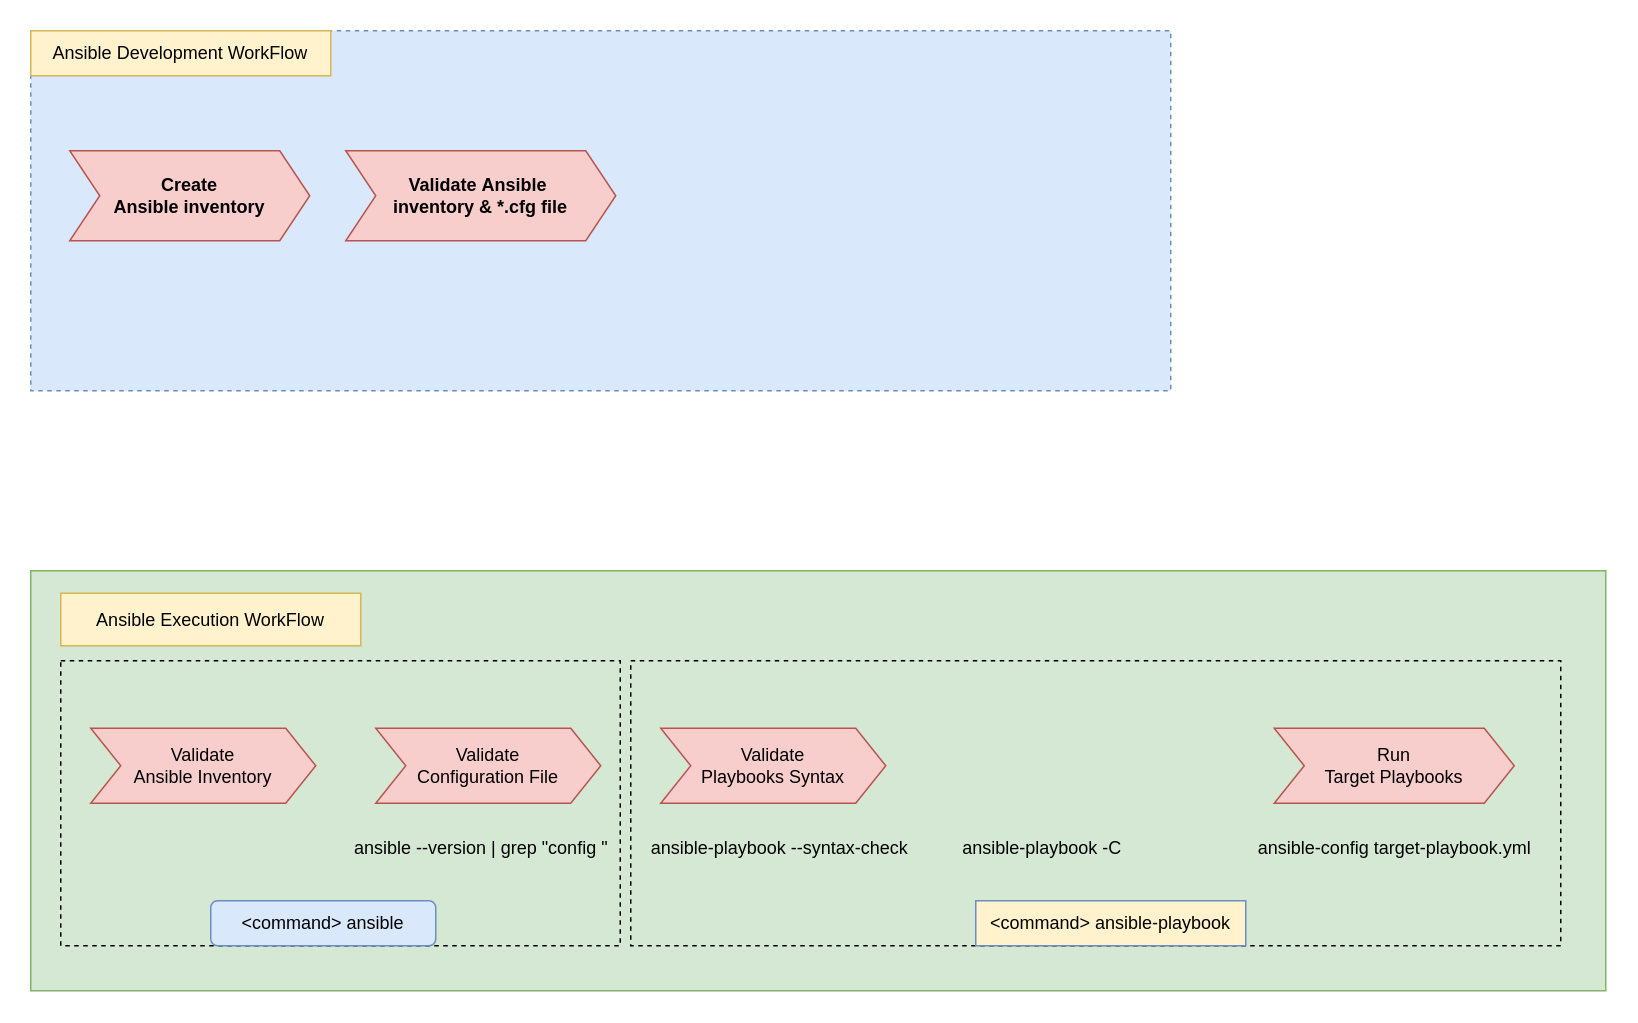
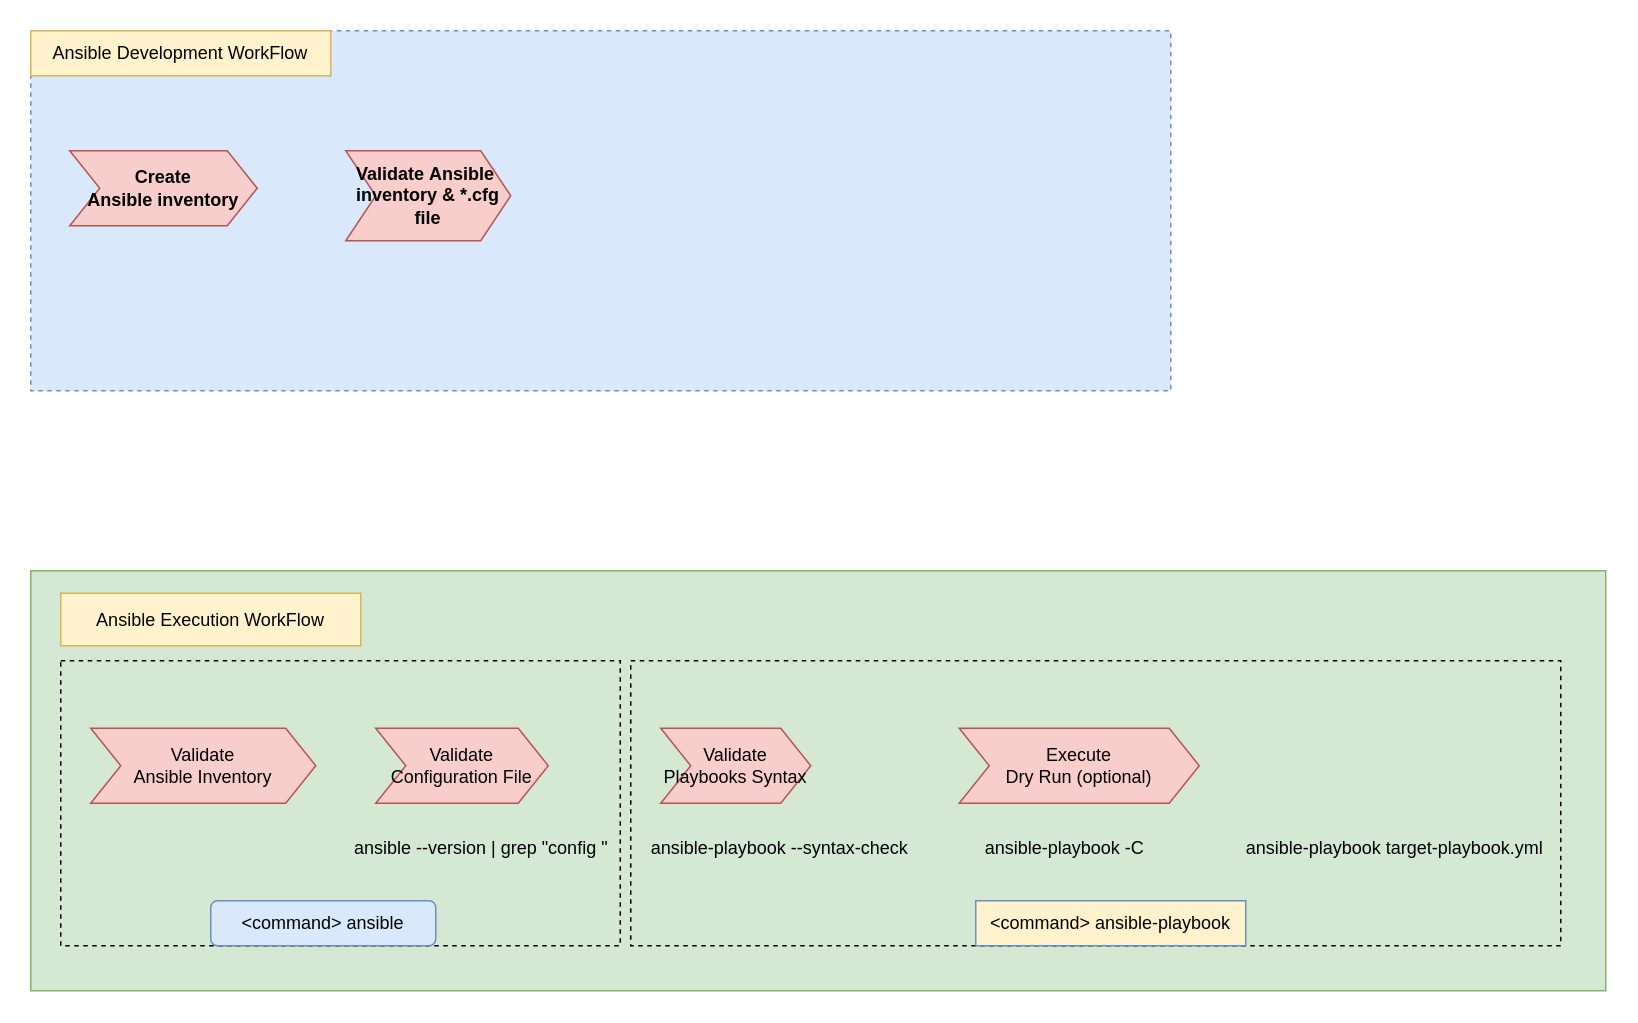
- <mxCell id="8" value="&lt;div style=&quot;font-weight: 700&quot;&gt;&lt;div&gt;&lt;span&gt;Create&lt;/span&gt;&lt;br&gt;&lt;/div&gt;&lt;div&gt;Ansible inventory&lt;/div&gt;&lt;/div&gt;" style="shape=step;perimeter=stepPerimeter;whiteSpace=wrap;html=1;fixedSize=1;fillColor=#f8cecc;strokeColor=#b85450;" parent="1" vertex="1"><mxGeometry x="46" y="100" width="160" height="60" as="geometry" /></mxCell>
+ <mxCell id="8" value="&lt;div style=&quot;font-weight: 700&quot;&gt;&lt;div&gt;&lt;span&gt;Create&lt;/span&gt;&lt;br&gt;&lt;/div&gt;&lt;div&gt;Ansible inventory&lt;/div&gt;&lt;/div&gt;" style="shape=step;perimeter=stepPerimeter;whiteSpace=wrap;html=1;fixedSize=1;fillColor=#f8cecc;strokeColor=#b85450;" parent="1" vertex="1"><mxGeometry x="46" y="100" width="125" height="50" as="geometry" /></mxCell>
- <mxCell id="9" value="&lt;div style=&quot;font-weight: 700&quot;&gt;&lt;div&gt;&lt;span&gt;Validate&amp;nbsp;&lt;/span&gt;&lt;span&gt;Ansible&amp;nbsp;&lt;/span&gt;&lt;br&gt;&lt;/div&gt;&lt;div&gt;&lt;span&gt;inventory &amp;amp; *.cfg file&lt;/span&gt;&lt;/div&gt;&lt;/div&gt;" style="shape=step;perimeter=stepPerimeter;whiteSpace=wrap;html=1;fixedSize=1;fillColor=#f8cecc;strokeColor=#b85450;" parent="1" vertex="1"><mxGeometry x="230" y="100" width="180" height="60" as="geometry" /></mxCell>
+ <mxCell id="9" value="&lt;div style=&quot;font-weight: 700&quot;&gt;&lt;div&gt;&lt;span&gt;Validate&amp;nbsp;&lt;/span&gt;&lt;span&gt;Ansible&amp;nbsp;&lt;/span&gt;&lt;br&gt;&lt;/div&gt;&lt;div&gt;&lt;span&gt;inventory &amp;amp; *.cfg file&lt;/span&gt;&lt;/div&gt;&lt;/div&gt;" style="shape=step;perimeter=stepPerimeter;whiteSpace=wrap;html=1;fixedSize=1;fillColor=#f8cecc;strokeColor=#b85450;" parent="1" vertex="1"><mxGeometry x="230" y="100" width="110" height="60" as="geometry" /></mxCell>
- <mxCell id="17" value="&lt;div&gt;Validate &lt;br&gt;&lt;/div&gt;&lt;div&gt;Configuration File&lt;br&gt;&lt;/div&gt;" style="shape=step;perimeter=stepPerimeter;whiteSpace=wrap;html=1;fixedSize=1;fillColor=#f8cecc;strokeColor=#b85450;fontStyle=0" vertex="1" parent="1"><mxGeometry x="250" y="485" width="150" height="50" as="geometry" /></mxCell>
+ <mxCell id="17" value="&lt;div&gt;Validate &lt;br&gt;&lt;/div&gt;&lt;div&gt;Configuration File&lt;br&gt;&lt;/div&gt;" style="shape=step;perimeter=stepPerimeter;whiteSpace=wrap;html=1;fixedSize=1;fillColor=#f8cecc;strokeColor=#b85450;fontStyle=0" vertex="1" parent="1"><mxGeometry x="250" y="485" width="115" height="50" as="geometry" /></mxCell>
- <mxCell id="10" value="&lt;div&gt;Validate &lt;br&gt;&lt;/div&gt;&lt;div&gt;Playbooks Syntax&lt;/div&gt;" style="shape=step;perimeter=stepPerimeter;whiteSpace=wrap;html=1;fixedSize=1;fillColor=#f8cecc;strokeColor=#b85450;fontStyle=0" vertex="1" parent="1"><mxGeometry x="440" y="485" width="150" height="50" as="geometry" /></mxCell>
+ <mxCell id="10" value="&lt;div&gt;Validate &lt;br&gt;&lt;/div&gt;&lt;div&gt;Playbooks Syntax&lt;/div&gt;" style="shape=step;perimeter=stepPerimeter;whiteSpace=wrap;html=1;fixedSize=1;fillColor=#f8cecc;strokeColor=#b85450;fontStyle=0" vertex="1" parent="1"><mxGeometry x="440" y="485" width="100" height="50" as="geometry" /></mxCell>
+ <mxCell id="12" value="&lt;div&gt;Execute&lt;br&gt;&lt;/div&gt;&lt;div&gt;Dry Run (optional)&lt;br&gt;&lt;/div&gt;" style="shape=step;perimeter=stepPerimeter;whiteSpace=wrap;html=1;fixedSize=1;fillColor=#f8cecc;strokeColor=#b85450;fontStyle=0" vertex="1" parent="1"><mxGeometry x="639" y="485" width="160" height="50" as="geometry" /></mxCell>
- <mxCell id="14" value="&lt;div&gt;Run&lt;br&gt;&lt;/div&gt;&lt;div&gt;Target Playbooks&lt;br&gt;&lt;/div&gt;" style="shape=step;perimeter=stepPerimeter;whiteSpace=wrap;html=1;fixedSize=1;fillColor=#f8cecc;strokeColor=#b85450;fontStyle=0" vertex="1" parent="1"><mxGeometry x="849" y="485" width="160" height="50" as="geometry" /></mxCell>
- <mxCell id="13" value="&lt;div&gt;ansible-playbook -C &lt;/div&gt;" style="text;html=1;align=center;verticalAlign=middle;resizable=0;points=[];autosize=1;strokeColor=none;fillColor=none;" vertex="1" parent="1"><mxGeometry x="634" y="555" width="120" height="20" as="geometry" /></mxCell>
+ <mxCell id="13" value="&lt;div&gt;ansible-playbook -C &lt;/div&gt;" style="text;html=1;align=center;verticalAlign=middle;resizable=0;points=[];autosize=1;strokeColor=none;fillColor=none;" vertex="1" parent="1"><mxGeometry x="649" y="555" width="120" height="20" as="geometry" /></mxCell>
- <mxCell id="15" value="&lt;div&gt;ansible-config target-playbook.yml &lt;/div&gt;" style="text;html=1;align=center;verticalAlign=middle;resizable=0;points=[];autosize=1;strokeColor=none;fillColor=none;" vertex="1" parent="1"><mxGeometry x="824" y="555" width="210" height="20" as="geometry" /></mxCell>
+ <mxCell id="15" value="&lt;div&gt;ansible-playbook target-playbook.yml &lt;/div&gt;" style="text;html=1;align=center;verticalAlign=middle;resizable=0;points=[];autosize=1;strokeColor=none;fillColor=none;" vertex="1" parent="1"><mxGeometry x="824" y="555" width="210" height="20" as="geometry" /></mxCell>
